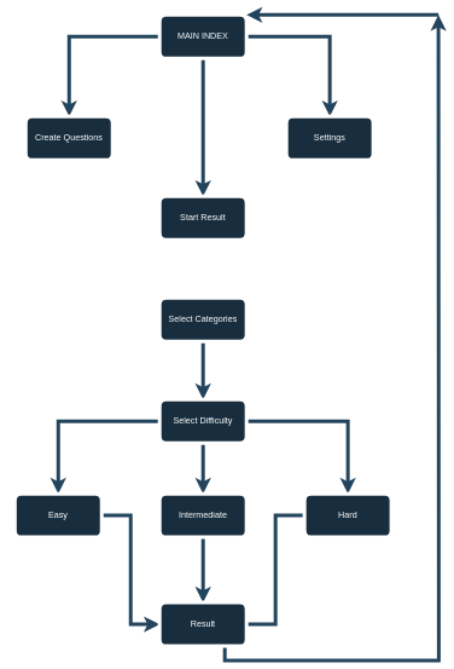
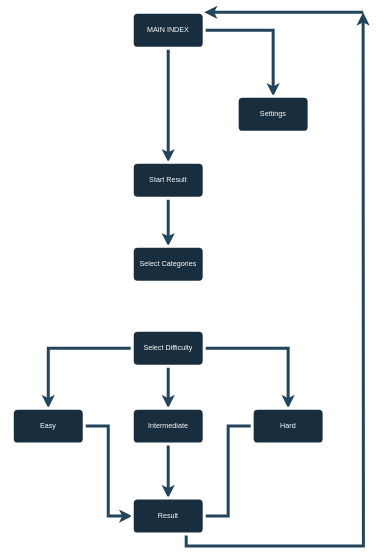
- <mxCell id="2" value="" style="edgeStyle=orthogonalEdgeStyle;rounded=0;orthogonalLoop=1;jettySize=auto;html=1;labelBackgroundColor=none;strokeColor=#23445D;fontColor=default;strokeWidth=5;" parent="1" source="5" target="6" edge="1"><mxGeometry relative="1" as="geometry" /></mxCell>
- <mxCell id="6" value="Create Questions" style="rounded=1;whiteSpace=wrap;html=1;strokeColor=#FFFFFF;labelBackgroundColor=none;fillColor=#182E3E;fontColor=#FFFFFF;strokeWidth=5;" parent="1" vertex="1"><mxGeometry x="35" y="160" width="120" height="60" as="geometry" /></mxCell>
+ <mxCell id="8" value="" style="edgeStyle=orthogonalEdgeStyle;rounded=0;orthogonalLoop=1;jettySize=auto;html=1;labelBackgroundColor=none;strokeColor=#23445D;fontColor=default;strokeWidth=5;" parent="1" source="9" target="11" edge="1"><mxGeometry relative="1" as="geometry" /></mxCell>
- <mxCell id="10" value="" style="edgeStyle=orthogonalEdgeStyle;rounded=0;orthogonalLoop=1;jettySize=auto;html=1;labelBackgroundColor=none;strokeColor=#23445D;fontColor=default;strokeWidth=5;" parent="1" source="11" target="15" edge="1"><mxGeometry relative="1" as="geometry" /></mxCell>
